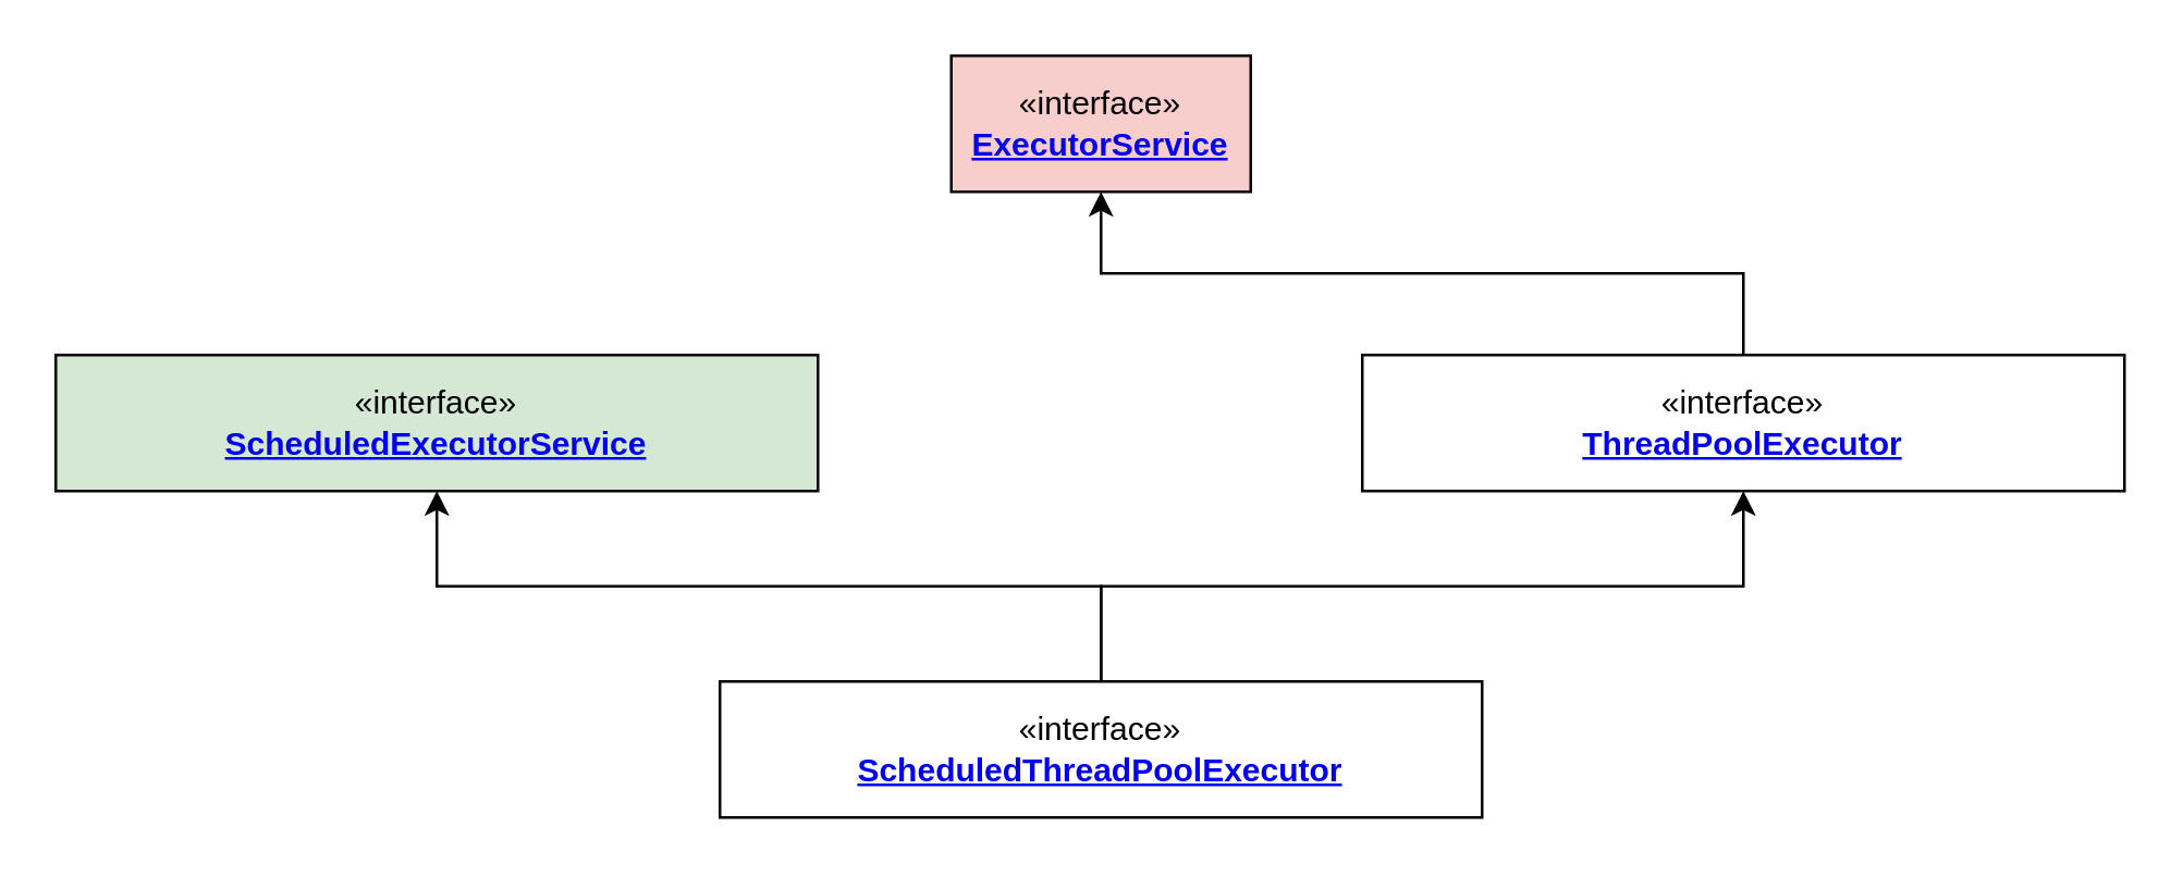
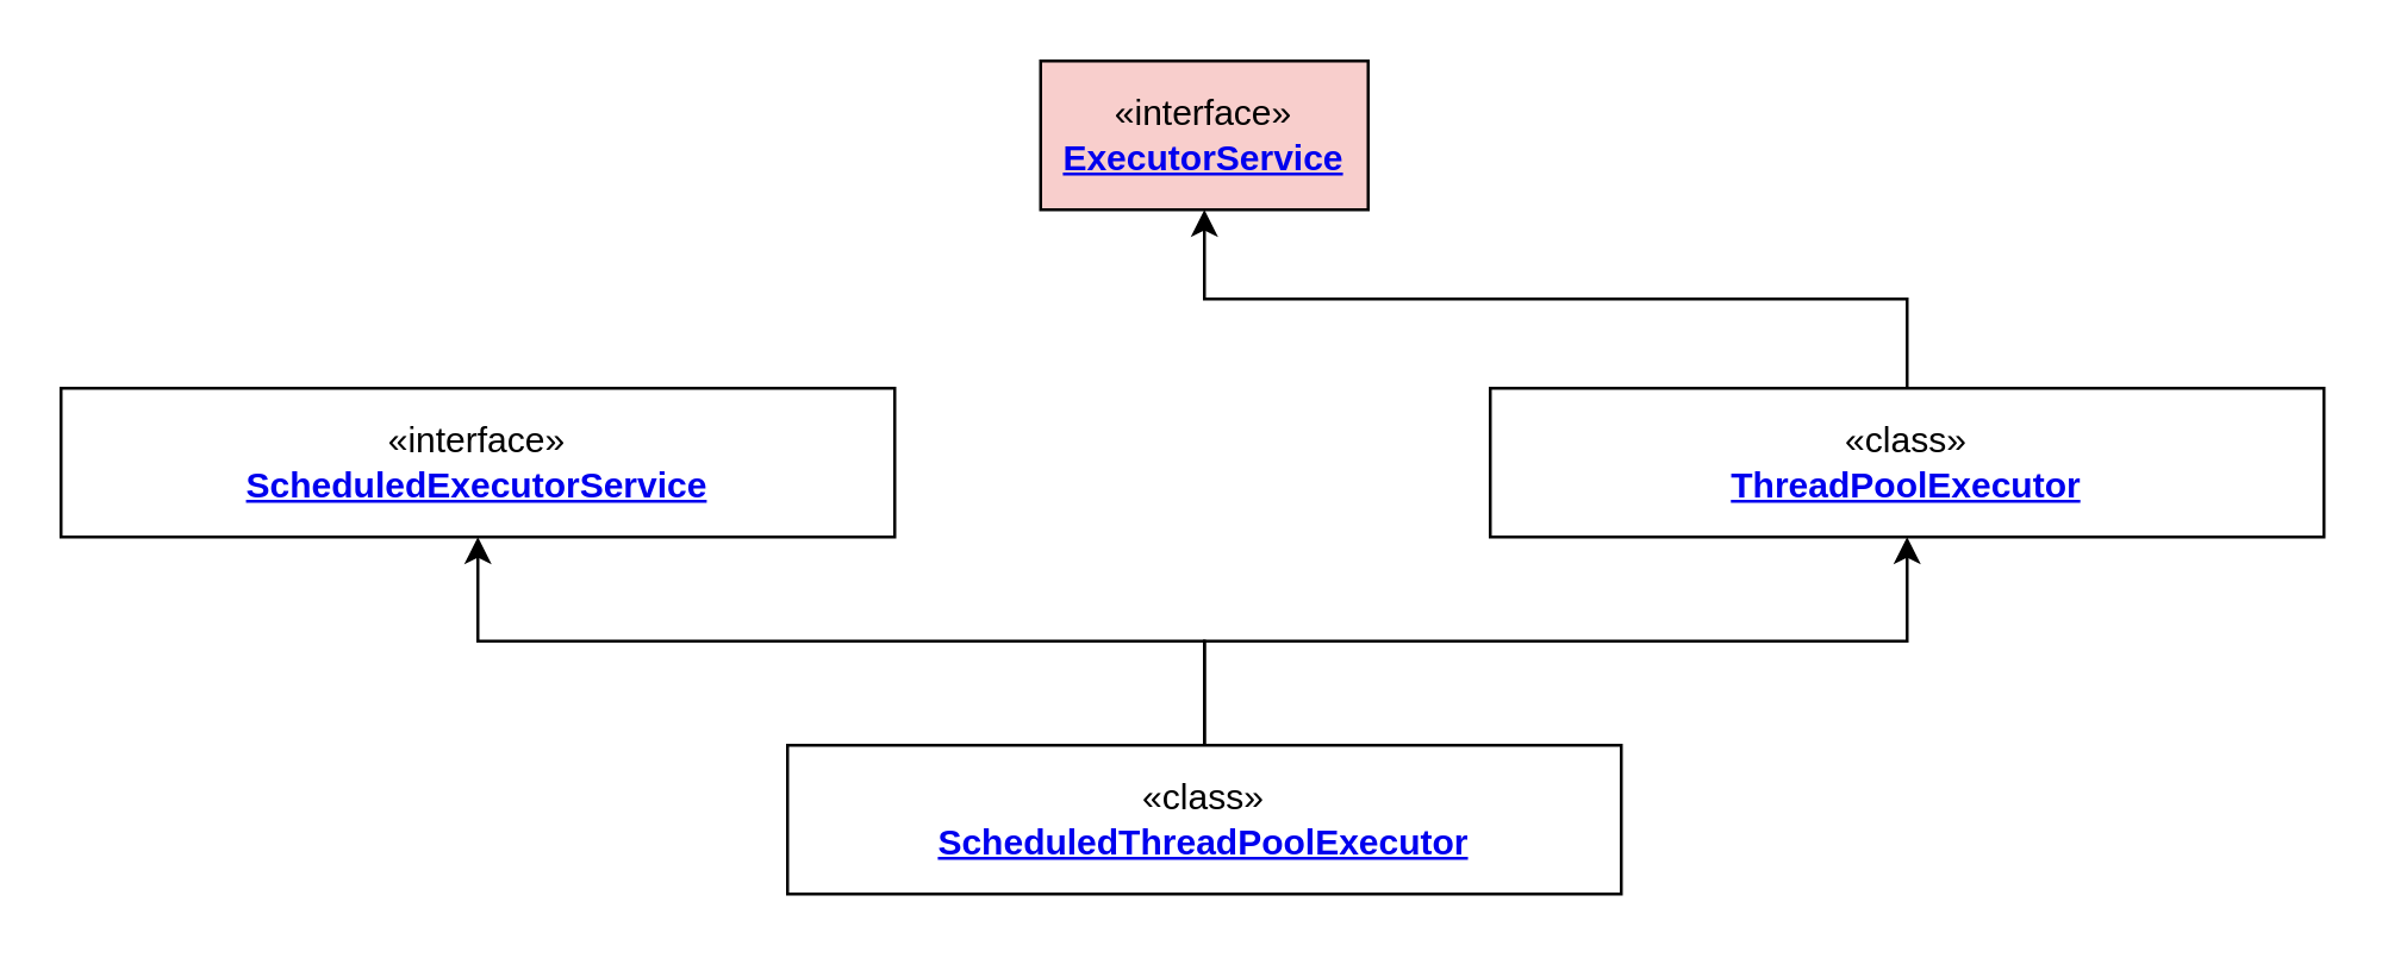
- <mxCell id="3" value="«interface»&lt;br&gt;&lt;b&gt;&lt;a href=&quot;https://docs.oracle.com/javase/8/docs/api/java/util/concurrent/ScheduledExecutorService.html&quot;&gt;ScheduledExecutorService&lt;/a&gt;&lt;/b&gt;" style="html=1;whiteSpace=wrap;fillColor=#d5e8d4;" vertex="1" parent="1"><mxGeometry x="20" y="130" width="280" height="50" as="geometry" /></mxCell>
+ <mxCell id="3" value="«interface»&lt;br&gt;&lt;b&gt;&lt;a href=&quot;https://docs.oracle.com/javase/8/docs/api/java/util/concurrent/ScheduledExecutorService.html&quot;&gt;ScheduledExecutorService&lt;/a&gt;&lt;/b&gt;" style="html=1;whiteSpace=wrap;" vertex="1" parent="1"><mxGeometry x="20" y="130" width="280" height="50" as="geometry" /></mxCell>
- <mxCell id="5" value="«interface»&lt;br&gt;&lt;b&gt;&lt;a href=&quot;https://docs.oracle.com/javase/8/docs/api/java/util/concurrent/ThreadPoolExecutor.html&quot;&gt;ThreadPoolExecutor&lt;/a&gt;&lt;/b&gt;" style="html=1;whiteSpace=wrap;" vertex="1" parent="1"><mxGeometry x="500" y="130" width="280" height="50" as="geometry" /></mxCell>
+ <mxCell id="5" value="«class»&lt;br&gt;&lt;b&gt;&lt;a href=&quot;https://docs.oracle.com/javase/8/docs/api/java/util/concurrent/ThreadPoolExecutor.html&quot;&gt;ThreadPoolExecutor&lt;/a&gt;&lt;/b&gt;" style="html=1;whiteSpace=wrap;" vertex="1" parent="1"><mxGeometry x="500" y="130" width="280" height="50" as="geometry" /></mxCell>
- <mxCell id="8" value="«interface»&lt;br&gt;&lt;b&gt;&lt;a href=&quot;https://docs.oracle.com/javase/8/docs/api/java/util/concurrent/ScheduledThreadPoolExecutor.html&quot;&gt;ScheduledThreadPoolExecutor&lt;/a&gt;&lt;/b&gt;" style="html=1;whiteSpace=wrap;" vertex="1" parent="1"><mxGeometry x="264" y="250" width="280" height="50" as="geometry" /></mxCell>
+ <mxCell id="8" value="«class»&lt;br&gt;&lt;b&gt;&lt;a href=&quot;https://docs.oracle.com/javase/8/docs/api/java/util/concurrent/ScheduledThreadPoolExecutor.html&quot;&gt;ScheduledThreadPoolExecutor&lt;/a&gt;&lt;/b&gt;" style="html=1;whiteSpace=wrap;" vertex="1" parent="1"><mxGeometry x="264" y="250" width="280" height="50" as="geometry" /></mxCell>
